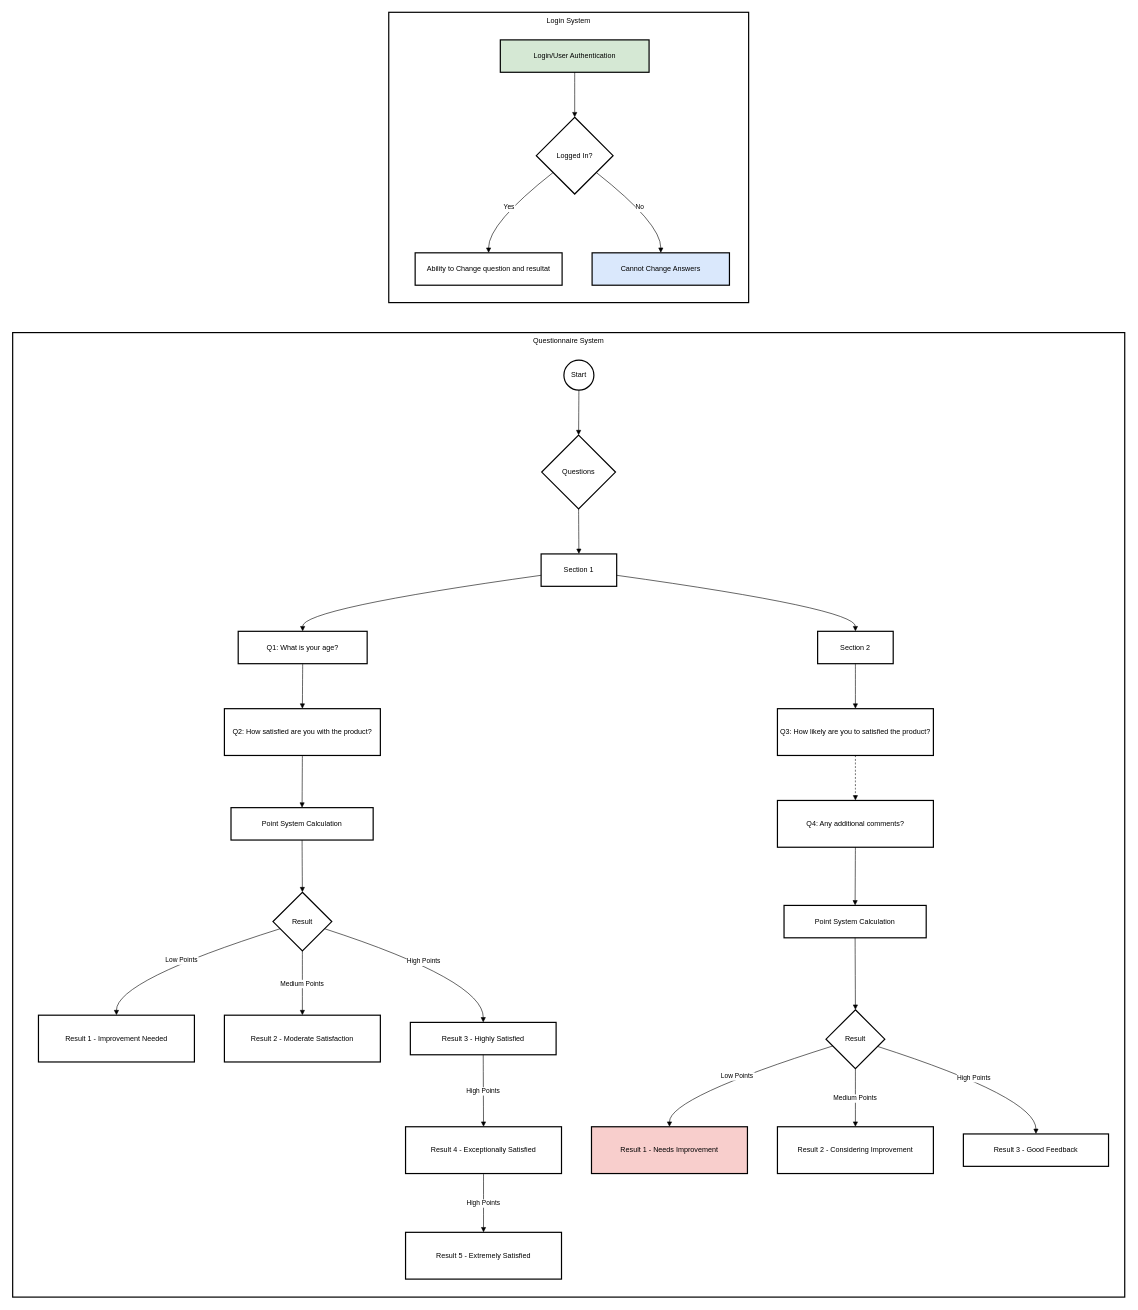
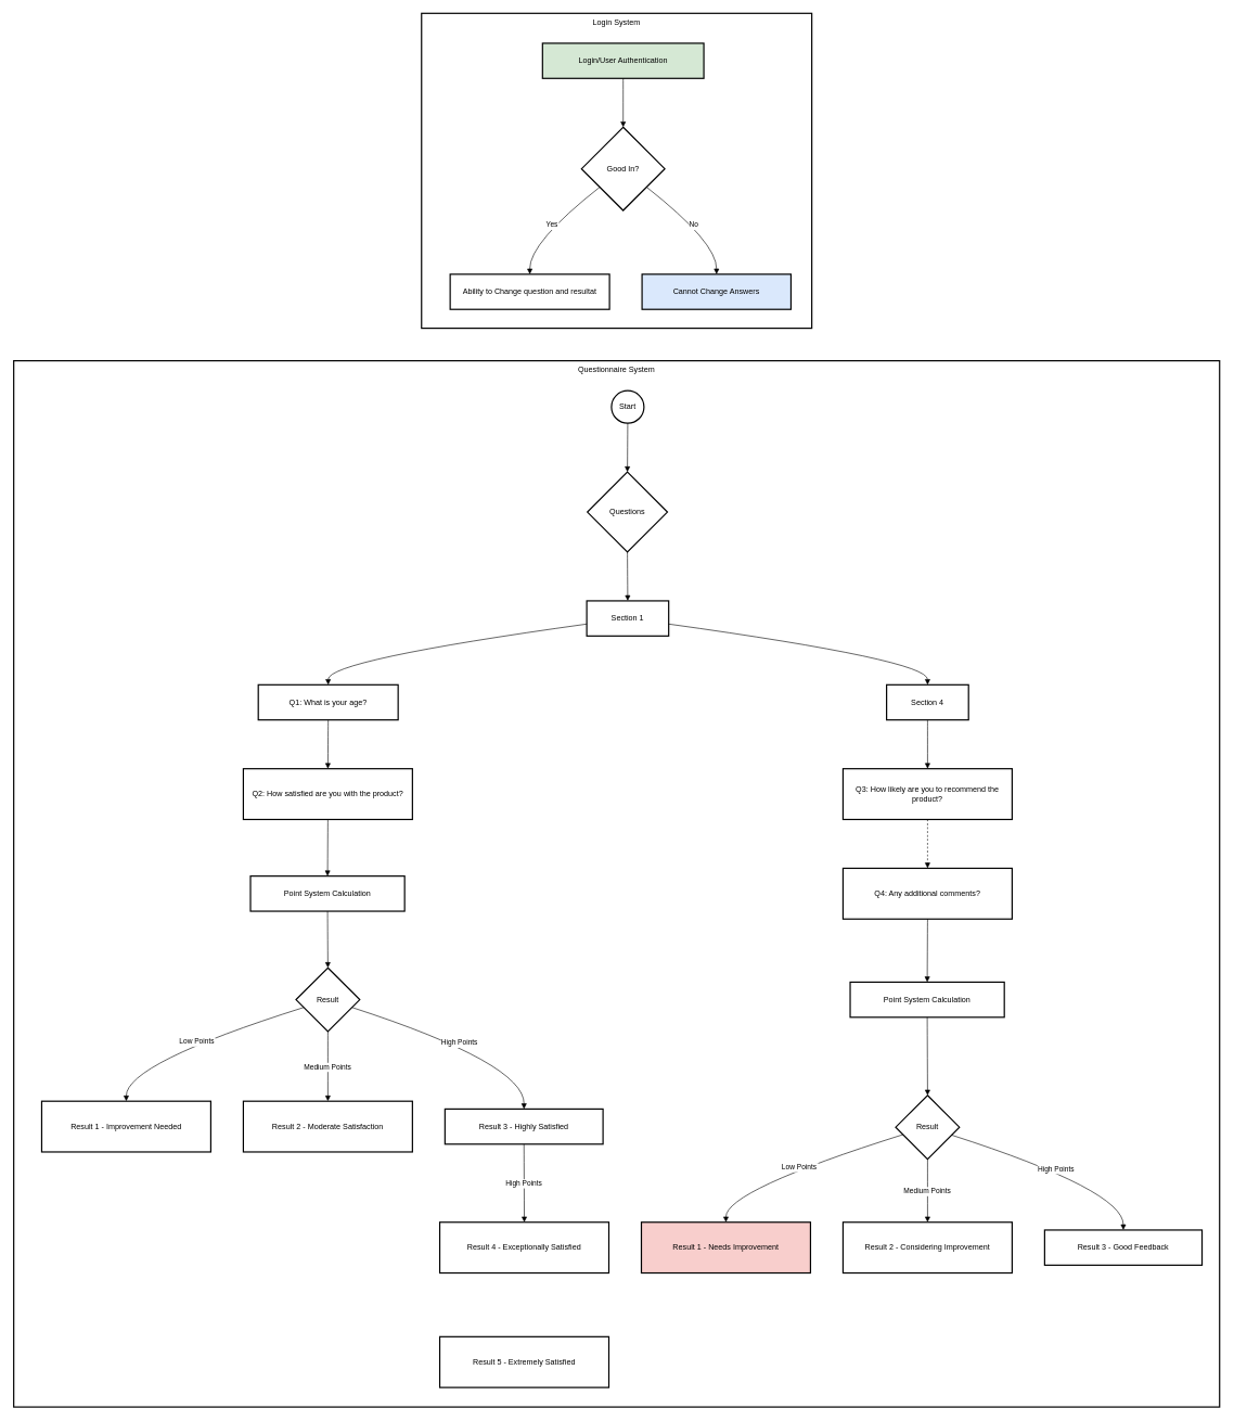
- <mxCell id="4" value="Logged In?" style="rhombus;strokeWidth=2;whiteSpace=wrap;" parent="2" vertex="1"><mxGeometry x="246" y="175" width="128" height="128" as="geometry" /></mxCell>
+ <mxCell id="4" value="Good In?" style="rhombus;strokeWidth=2;whiteSpace=wrap;" parent="2" vertex="1"><mxGeometry x="246" y="175" width="128" height="128" as="geometry" /></mxCell>
- <mxCell id="23" value="Section 2" style="whiteSpace=wrap;strokeWidth=2;" parent="10" vertex="1"><mxGeometry x="1342" y="498" width="126" height="54" as="geometry" /></mxCell>
+ <mxCell id="23" value="Section 4" style="whiteSpace=wrap;strokeWidth=2;" parent="10" vertex="1"><mxGeometry x="1342" y="498" width="126" height="54" as="geometry" /></mxCell>
- <mxCell id="24" value="Q3: How likely are you to satisfied the product?" style="whiteSpace=wrap;strokeWidth=2;" parent="10" vertex="1"><mxGeometry x="1275" y="627" width="260" height="78" as="geometry" /></mxCell>
+ <mxCell id="24" value="Q3: How likely are you to recommend the product?" style="whiteSpace=wrap;strokeWidth=2;" parent="10" vertex="1"><mxGeometry x="1275" y="627" width="260" height="78" as="geometry" /></mxCell>
- <mxCell id="41" value="High Points" style="curved=1;startArrow=none;endArrow=block;exitX=0.5;exitY=1;entryX=0.5;entryY=0;" parent="10" source="21" target="22" edge="1"><mxGeometry relative="1" as="geometry"><Array as="points" /></mxGeometry></mxCell>
